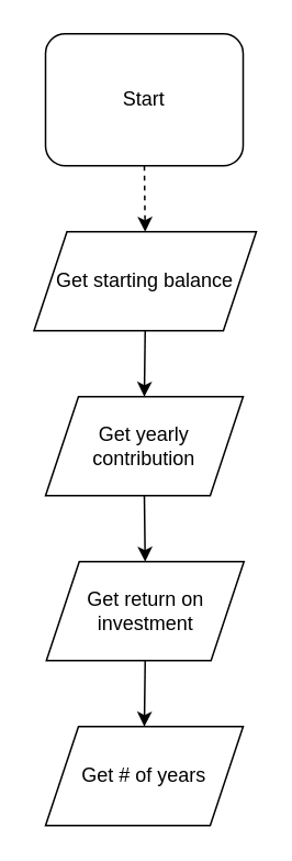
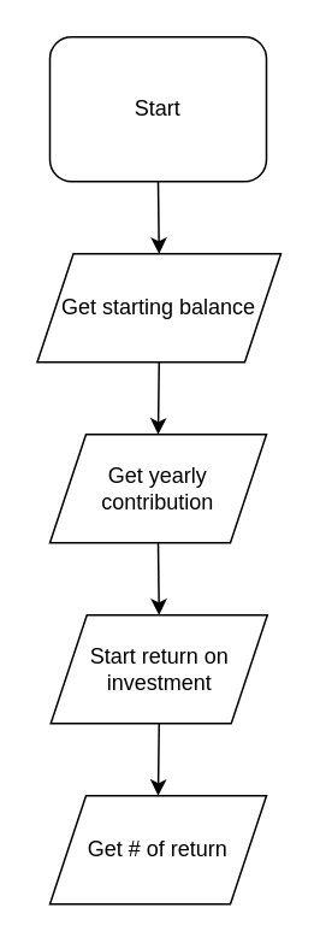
- <mxCell id="4" value="" style="endArrow=classic;html=1;exitX=0.5;exitY=1;exitDx=0;exitDy=0;entryX=0.5;entryY=0;entryDx=0;entryDy=0;dashed=1;" edge="1" parent="1" source="2" target="3"><mxGeometry width="50" height="50" relative="1" as="geometry"><mxPoint x="62" y="450" as="sourcePoint" /><mxPoint x="112" y="400" as="targetPoint" /></mxGeometry></mxCell>
+ <mxCell id="4" value="" style="endArrow=classic;html=1;exitX=0.5;exitY=1;exitDx=0;exitDy=0;entryX=0.5;entryY=0;entryDx=0;entryDy=0;" edge="1" parent="1" source="2" target="3"><mxGeometry width="50" height="50" relative="1" as="geometry"><mxPoint x="62" y="450" as="sourcePoint" /><mxPoint x="112" y="400" as="targetPoint" /></mxGeometry></mxCell>
- <mxCell id="7" value="Get return on investment" style="shape=parallelogram;perimeter=parallelogramPerimeter;whiteSpace=wrap;html=1;fixedSize=1;" vertex="1" parent="1"><mxGeometry x="27.5" y="340" width="120" height="60" as="geometry" /></mxCell>
+ <mxCell id="7" value="Start return on investment" style="shape=parallelogram;perimeter=parallelogramPerimeter;whiteSpace=wrap;html=1;fixedSize=1;" vertex="1" parent="1"><mxGeometry x="27.5" y="340" width="120" height="60" as="geometry" /></mxCell>
- <mxCell id="8" value="Get # of years" style="shape=parallelogram;perimeter=parallelogramPerimeter;whiteSpace=wrap;html=1;fixedSize=1;" vertex="1" parent="1"><mxGeometry x="27" y="440" width="120" height="60" as="geometry" /></mxCell>
+ <mxCell id="8" value="Get # of return" style="shape=parallelogram;perimeter=parallelogramPerimeter;whiteSpace=wrap;html=1;fixedSize=1;" vertex="1" parent="1"><mxGeometry x="27" y="440" width="120" height="60" as="geometry" /></mxCell>
